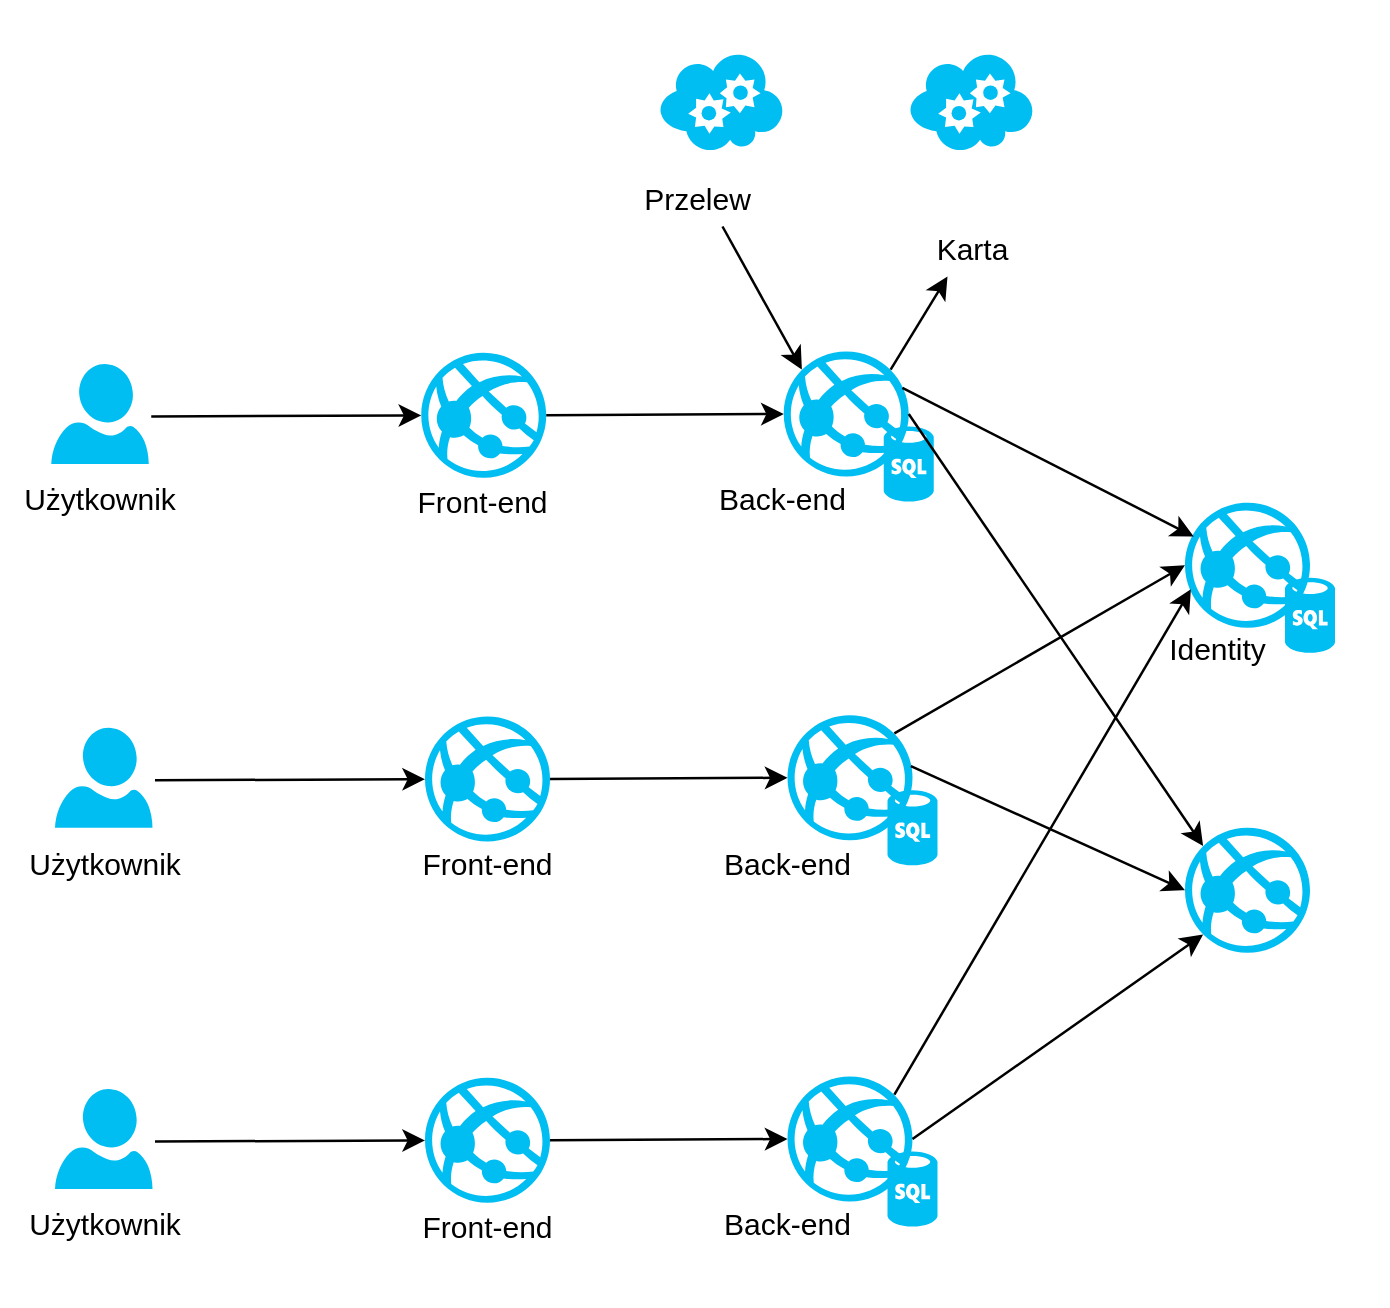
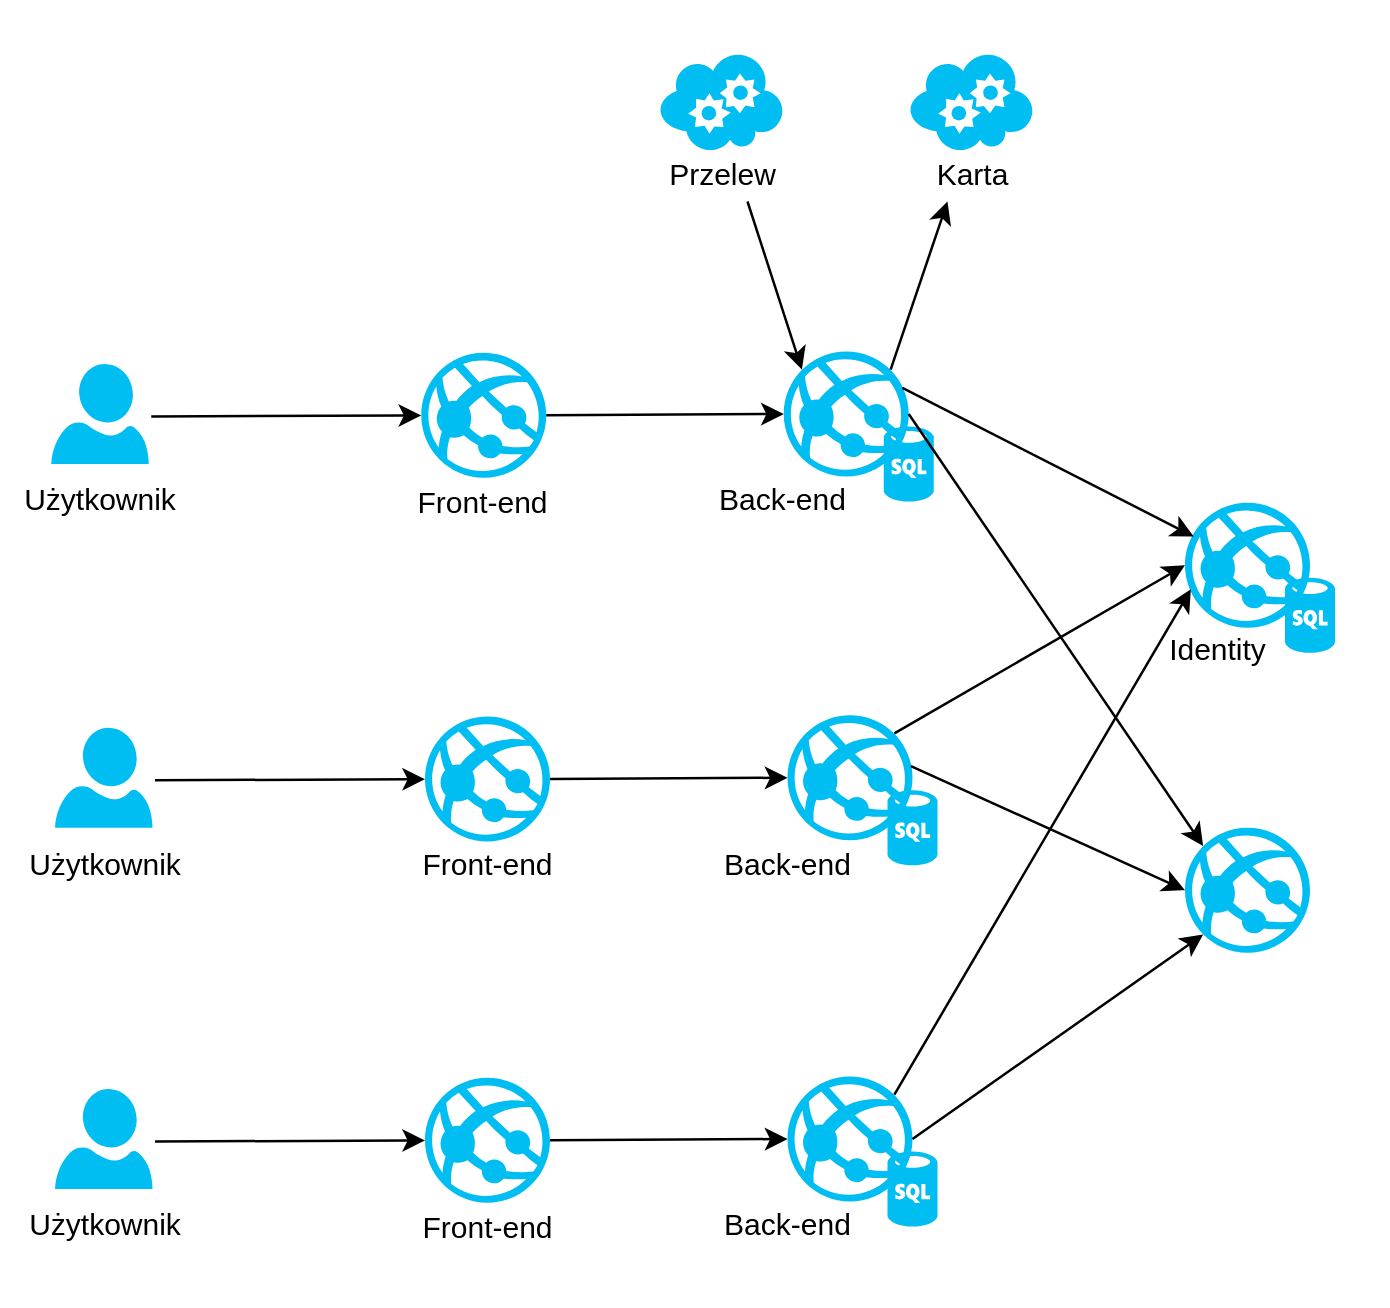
- <mxCell id="16" value="&lt;div&gt;Przelew&lt;/div&gt;" style="text;html=1;strokeColor=none;fillColor=none;align=center;verticalAlign=middle;whiteSpace=wrap;rounded=0;" vertex="1" parent="1"><mxGeometry x="258.5" y="70" width="40" height="20" as="geometry" /></mxCell>
+ <mxCell id="16" value="&lt;div&gt;Przelew&lt;/div&gt;" style="text;html=1;strokeColor=none;fillColor=none;align=center;verticalAlign=middle;whiteSpace=wrap;rounded=0;" vertex="1" parent="1"><mxGeometry x="268.5" y="60" width="40" height="20" as="geometry" /></mxCell>
- <mxCell id="17" value="&lt;div&gt;Karta&lt;/div&gt;" style="text;html=1;strokeColor=none;fillColor=none;align=center;verticalAlign=middle;whiteSpace=wrap;rounded=0;" vertex="1" parent="1"><mxGeometry x="368.5" y="90" width="40" height="20" as="geometry" /></mxCell>
+ <mxCell id="17" value="&lt;div&gt;Karta&lt;/div&gt;" style="text;html=1;strokeColor=none;fillColor=none;align=center;verticalAlign=middle;whiteSpace=wrap;rounded=0;" vertex="1" parent="1"><mxGeometry x="368.5" y="60" width="40" height="20" as="geometry" /></mxCell>
